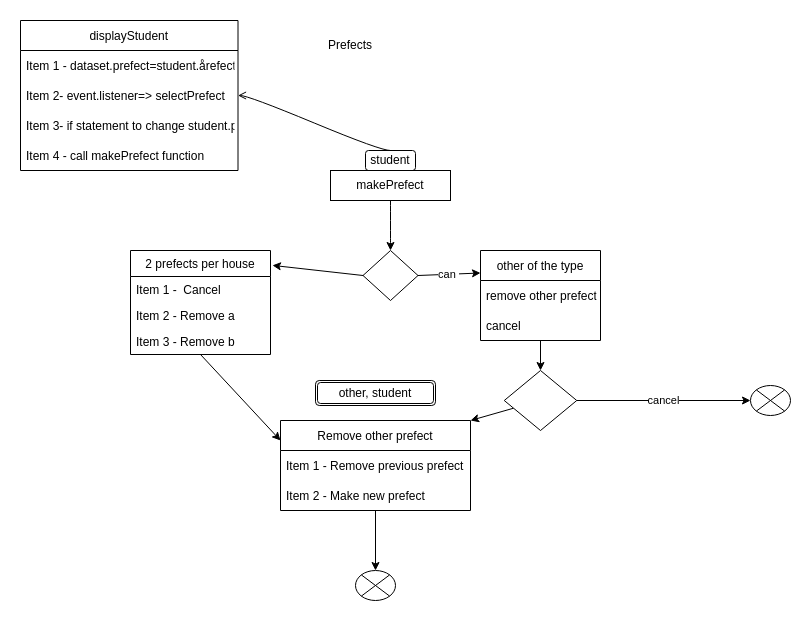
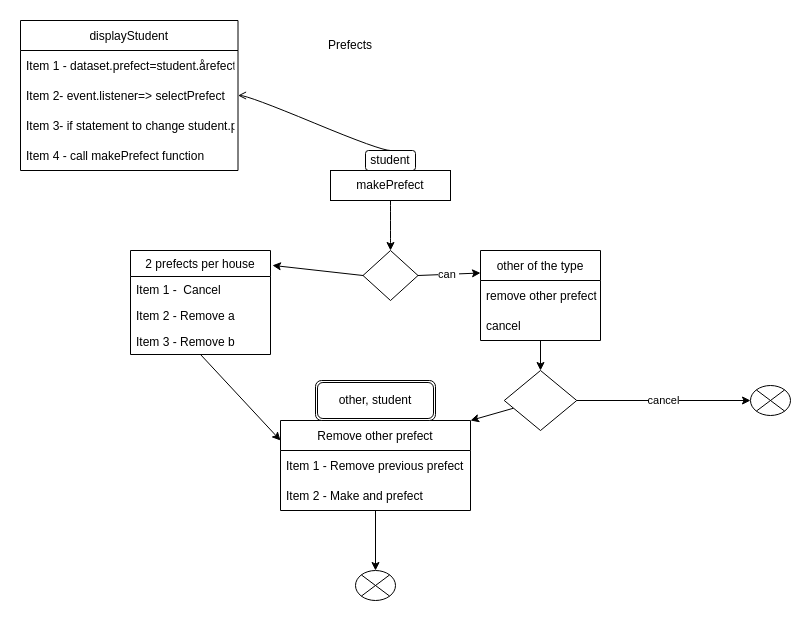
- <mxCell id="26" value="other, student" style="shape=ext;double=1;rounded=1;whiteSpace=wrap;html=1;" vertex="1" parent="1"><mxGeometry x="315" y="380" width="120" height="25" as="geometry" /></mxCell>
+ <mxCell id="26" value="other, student" style="shape=ext;double=1;rounded=1;whiteSpace=wrap;html=1;" vertex="1" parent="1"><mxGeometry x="315" y="380" width="120" height="40" as="geometry" /></mxCell>
- <mxCell id="24" value="Item 2 - Make new prefect" style="text;strokeColor=none;fillColor=none;align=left;verticalAlign=middle;spacingLeft=4;spacingRight=4;overflow=hidden;points=[[0,0.5],[1,0.5]];portConstraint=eastwest;rotatable=0;" vertex="1" parent="22"><mxGeometry y="60" width="190" height="30" as="geometry" /></mxCell>
+ <mxCell id="24" value="Item 2 - Make and prefect" style="text;strokeColor=none;fillColor=none;align=left;verticalAlign=middle;spacingLeft=4;spacingRight=4;overflow=hidden;points=[[0,0.5],[1,0.5]];portConstraint=eastwest;rotatable=0;" vertex="1" parent="22"><mxGeometry y="60" width="190" height="30" as="geometry" /></mxCell>
